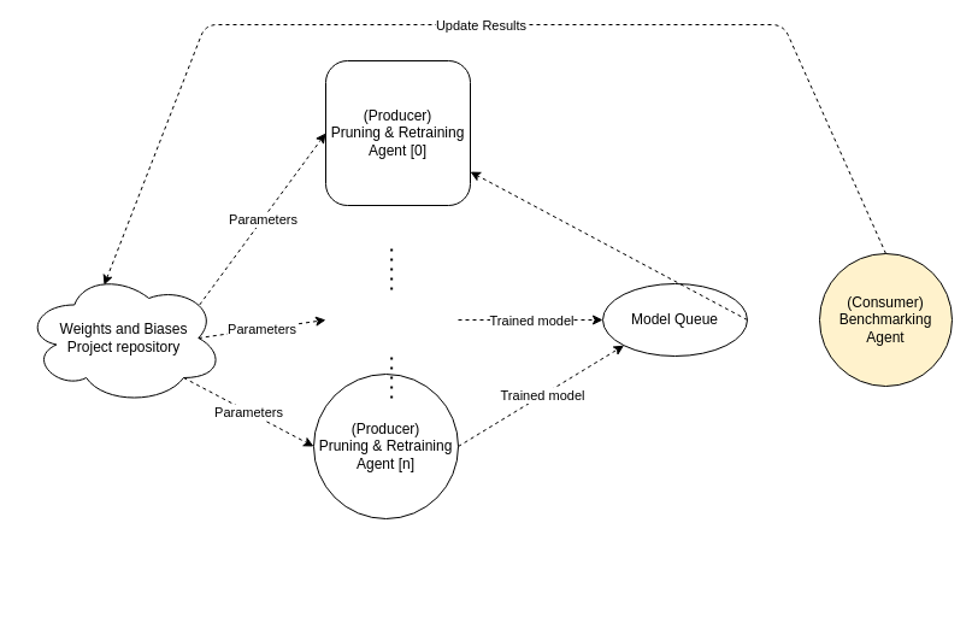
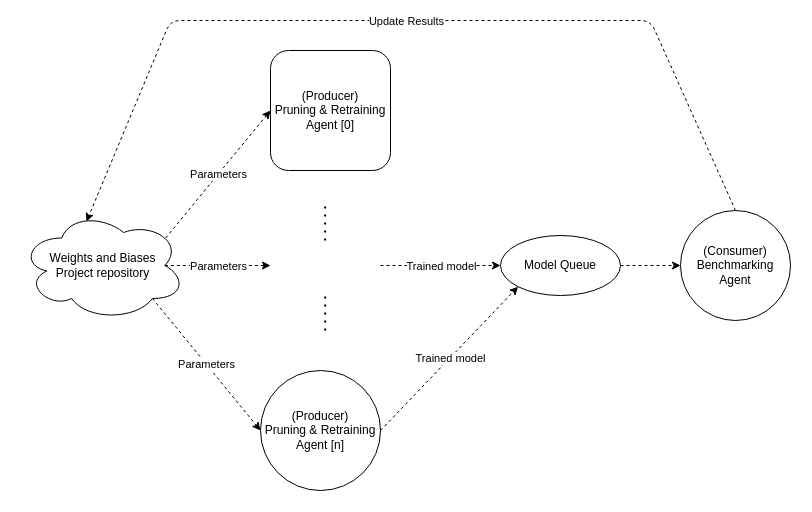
- <mxCell id="7" value="" style="endArrow=classic;html=1;exitX=1;exitY=0.5;exitDx=0;exitDy=0;dashed=1;" edge="1" parent="1" source="3" target="4"><mxGeometry width="50" height="50" relative="1" as="geometry"><mxPoint x="410" y="210" as="sourcePoint" /><mxPoint x="460" y="160" as="targetPoint" /></mxGeometry></mxCell>
+ <mxCell id="7" value="" style="endArrow=classic;html=1;entryX=0;entryY=0.5;entryDx=0;entryDy=0;exitX=1;exitY=0.5;exitDx=0;exitDy=0;dashed=1;" edge="1" parent="1" source="3" target="2"><mxGeometry width="50" height="50" relative="1" as="geometry"><mxPoint x="410" y="210" as="sourcePoint" /><mxPoint x="460" y="160" as="targetPoint" /></mxGeometry></mxCell>
- <mxCell id="2" value="(Consumer)&lt;br&gt;Benchmarking Agent" style="ellipse;whiteSpace=wrap;html=1;aspect=fixed;fillColor=#fff2cc;" vertex="1" parent="1"><mxGeometry x="680" y="210" width="110" height="110" as="geometry" /></mxCell>
+ <mxCell id="2" value="(Consumer)&lt;br&gt;Benchmarking Agent" style="ellipse;whiteSpace=wrap;html=1;aspect=fixed;" vertex="1" parent="1"><mxGeometry x="680" y="210" width="110" height="110" as="geometry" /></mxCell>
- <mxCell id="6" value="Weights and Biases &lt;br&gt;Project repository" style="ellipse;shape=cloud;whiteSpace=wrap;html=1;" vertex="1" parent="1"><mxGeometry x="20" y="225" width="165" height="110" as="geometry" /></mxCell>
+ <mxCell id="6" value="Weights and Biases &lt;br&gt;Project repository" style="ellipse;shape=cloud;whiteSpace=wrap;html=1;" vertex="1" parent="1"><mxGeometry x="20" y="210" width="165" height="110" as="geometry" /></mxCell>
- <mxCell id="5" value="(Producer)&lt;br&gt;Pruning &amp;amp; Retraining Agent [n]" style="ellipse;whiteSpace=wrap;html=1;aspect=fixed;" vertex="1" parent="1"><mxGeometry x="260" y="310" width="120" height="120" as="geometry" /></mxCell>
+ <mxCell id="5" value="(Producer)&lt;br&gt;Pruning &amp;amp; Retraining Agent [n]" style="ellipse;whiteSpace=wrap;html=1;aspect=fixed;" vertex="1" parent="1"><mxGeometry x="260" y="370" width="120" height="120" as="geometry" /></mxCell>
